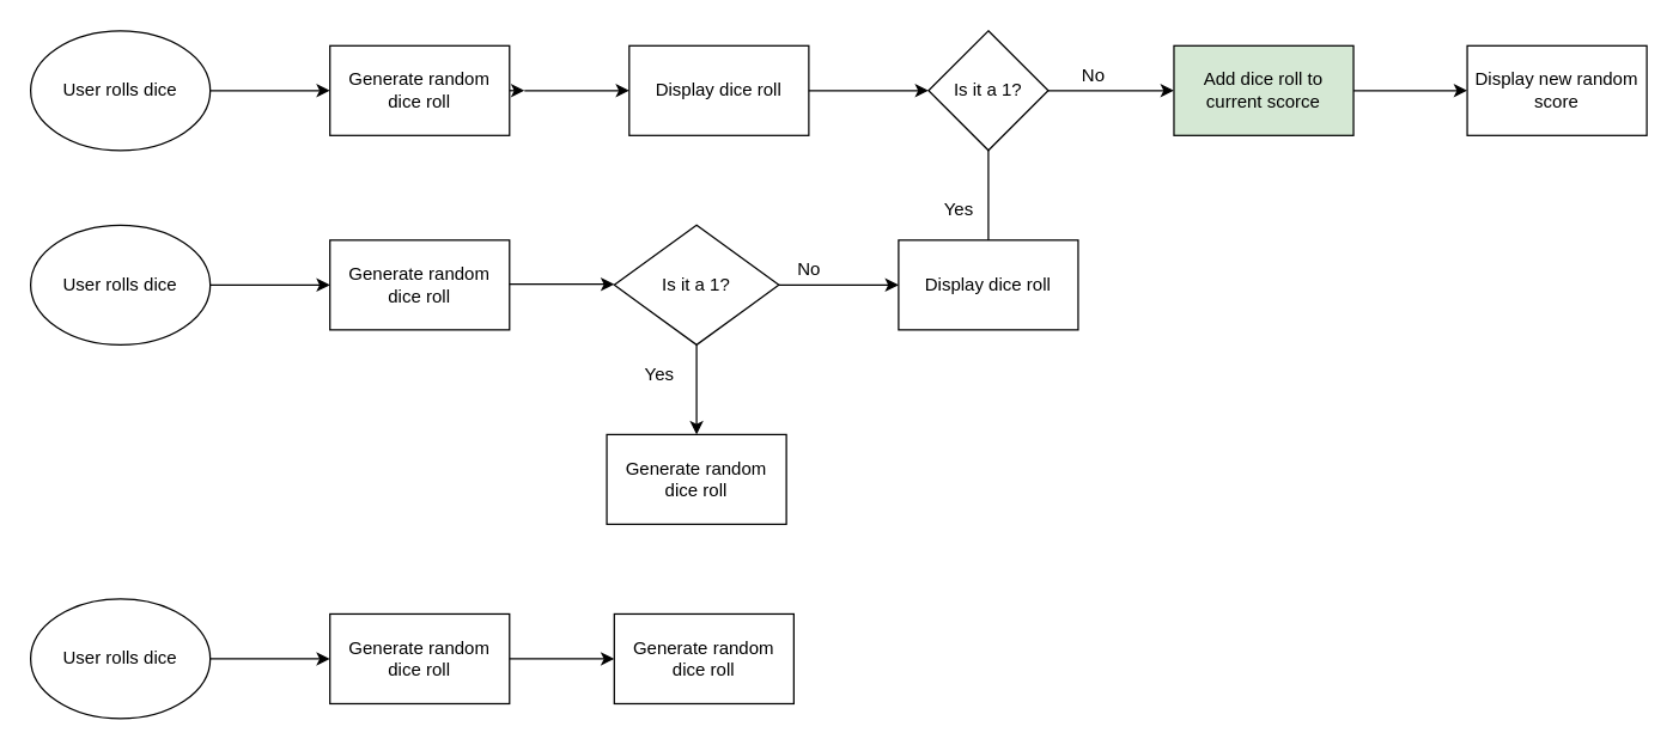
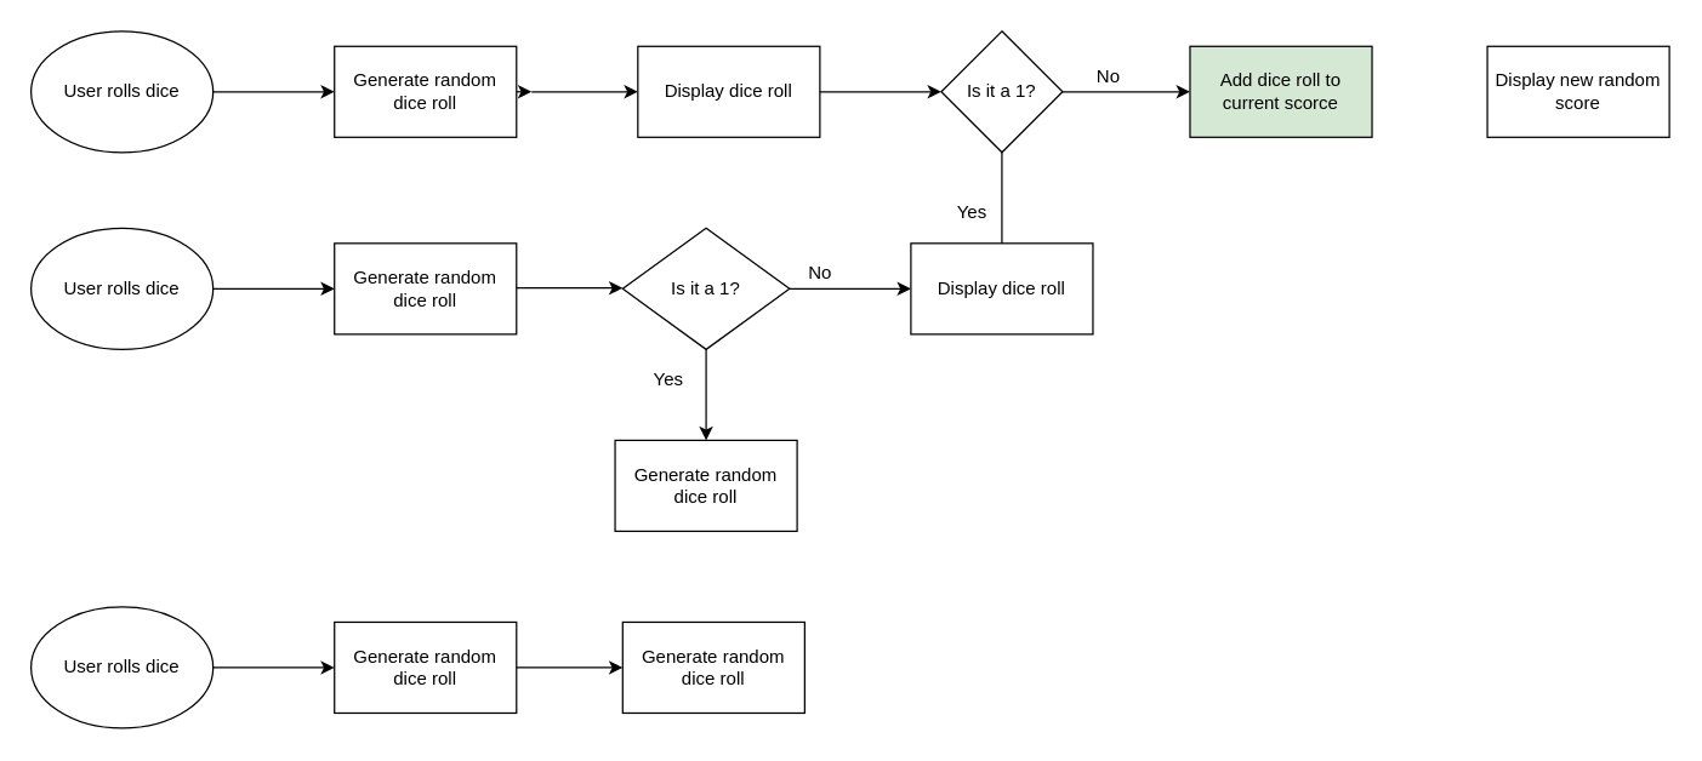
- <mxCell id="10" value="" style="edgeStyle=orthogonalEdgeStyle;rounded=0;orthogonalLoop=1;jettySize=auto;html=1;" parent="1" source="11" target="16" edge="1"><mxGeometry relative="1" as="geometry" /></mxCell>
